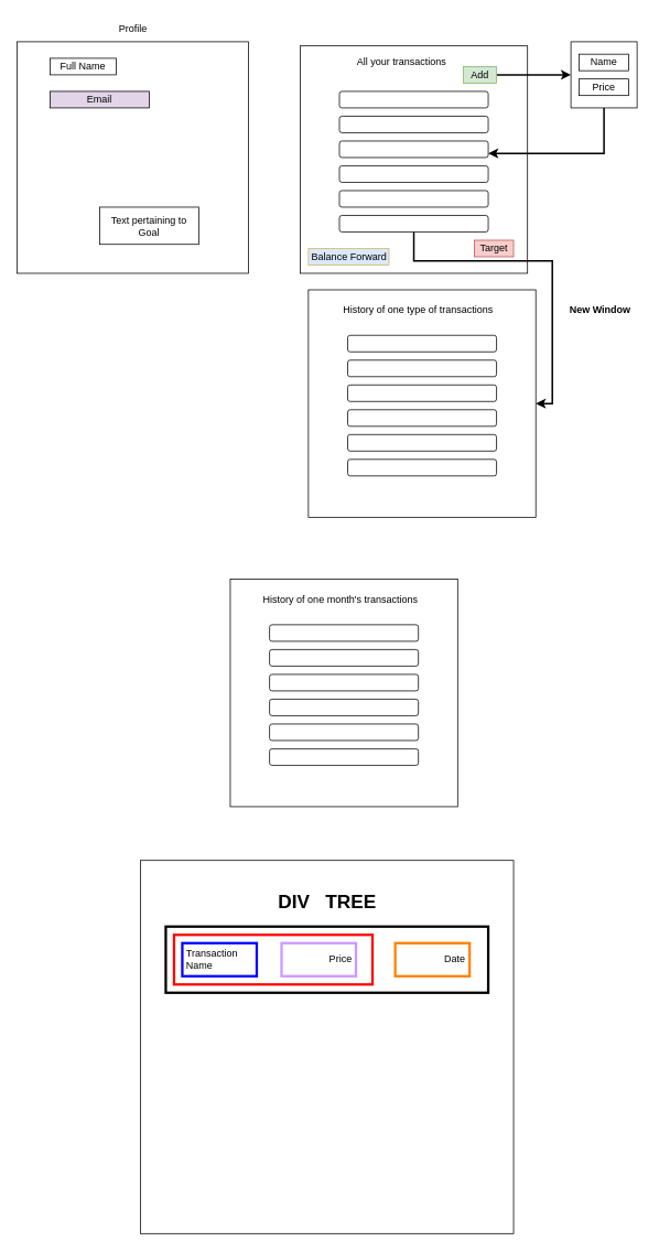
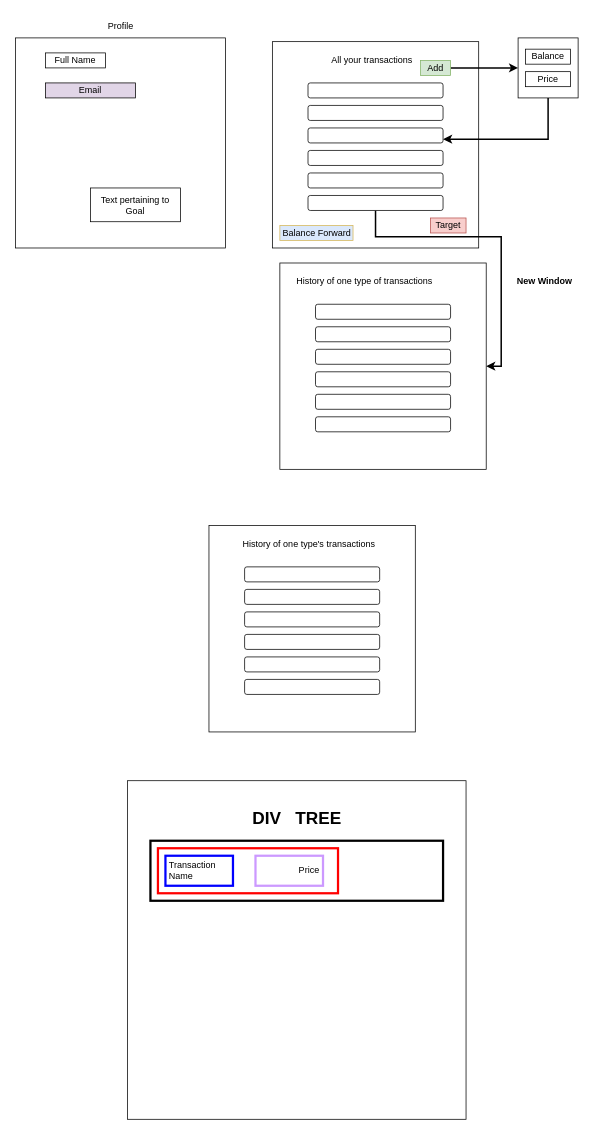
- <mxCell id="15" value="All your transactions" style="text;html=1;align=center;verticalAlign=middle;resizable=0;points=[];autosize=1;strokeColor=none;fillColor=none;" parent="1" vertex="1"><mxGeometry x="420" y="60" width="130" height="30" as="geometry" /></mxCell>
+ <mxCell id="15" value="All your transactions" style="text;html=1;align=center;verticalAlign=middle;resizable=0;points=[];autosize=1;strokeColor=none;fillColor=none;" parent="1" vertex="1"><mxGeometry x="430" y="65" width="130" height="30" as="geometry" /></mxCell>
- <mxCell id="28" value="Name" style="rounded=0;whiteSpace=wrap;html=1;" parent="1" vertex="1"><mxGeometry x="700" y="65" width="60" height="20" as="geometry" /></mxCell>
+ <mxCell id="28" value="Balance" style="rounded=0;whiteSpace=wrap;html=1;" parent="1" vertex="1"><mxGeometry x="700" y="65" width="60" height="20" as="geometry" /></mxCell>
- <mxCell id="25" value="History of one type of transactions" style="text;html=1;align=center;verticalAlign=middle;resizable=0;points=[];autosize=1;strokeColor=none;fillColor=none;" parent="1" vertex="1"><mxGeometry x="405" y="360" width="200" height="30" as="geometry" /></mxCell>
+ <mxCell id="25" value="History of one type of transactions" style="text;html=1;align=center;verticalAlign=middle;resizable=0;points=[];autosize=1;strokeColor=none;fillColor=none;" parent="1" vertex="1"><mxGeometry x="385" y="360" width="200" height="30" as="geometry" /></mxCell>
- <mxCell id="40" value="History of one month's transactions" style="text;html=1;align=center;verticalAlign=middle;resizable=0;points=[];autosize=1;strokeColor=none;fillColor=none;" parent="1" vertex="1"><mxGeometry x="305.5" y="710" width="210" height="30" as="geometry" /></mxCell>
+ <mxCell id="40" value="History of one type's transactions" style="text;html=1;align=center;verticalAlign=middle;resizable=0;points=[];autosize=1;strokeColor=none;fillColor=none;" parent="1" vertex="1"><mxGeometry x="305.5" y="710" width="210" height="30" as="geometry" /></mxCell>
- <mxCell id="46" value="&lt;span style=&quot;white-space: pre;&quot;&gt;&#09;&lt;/span&gt;&lt;span style=&quot;white-space: pre;&quot;&gt;&#09;&lt;/span&gt;Date" style="rounded=0;whiteSpace=wrap;html=1;strokeWidth=3;strokeColor=#FF8000;" parent="1" vertex="1"><mxGeometry x="477.5" y="1140" width="90" height="40" as="geometry" /></mxCell>
